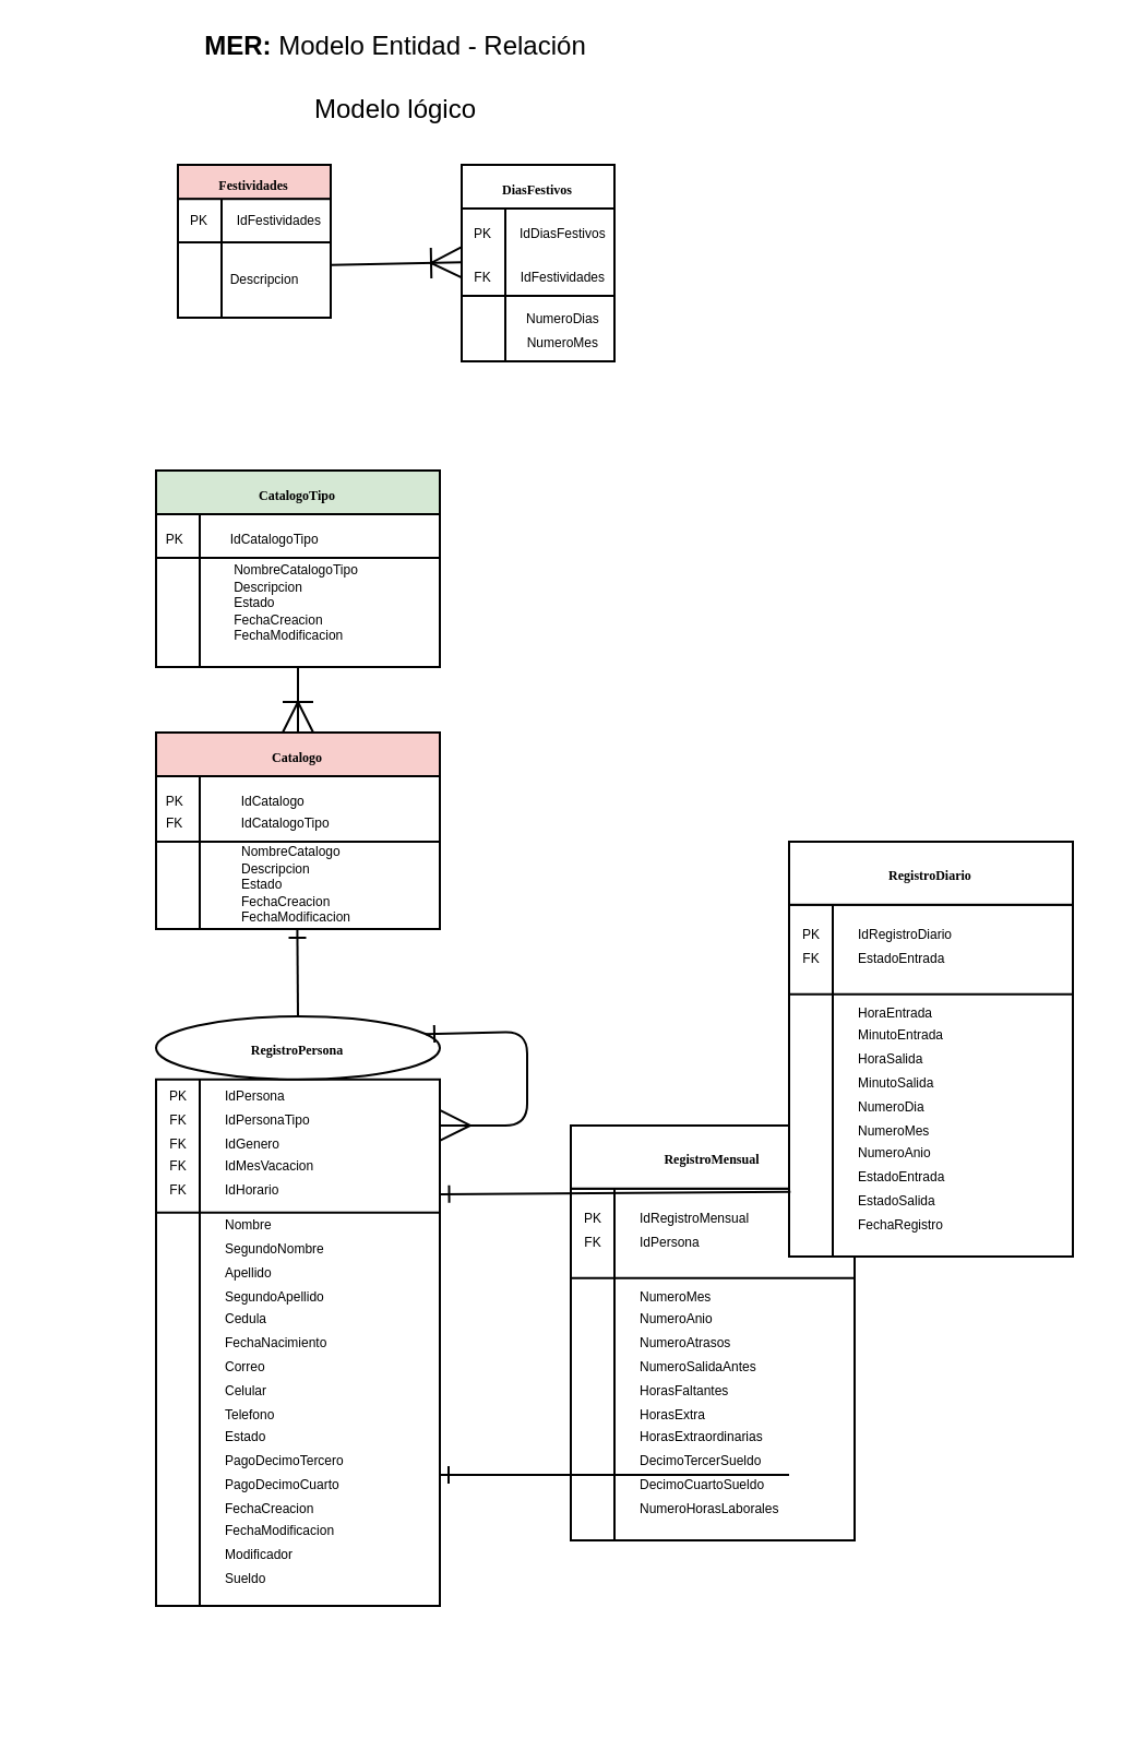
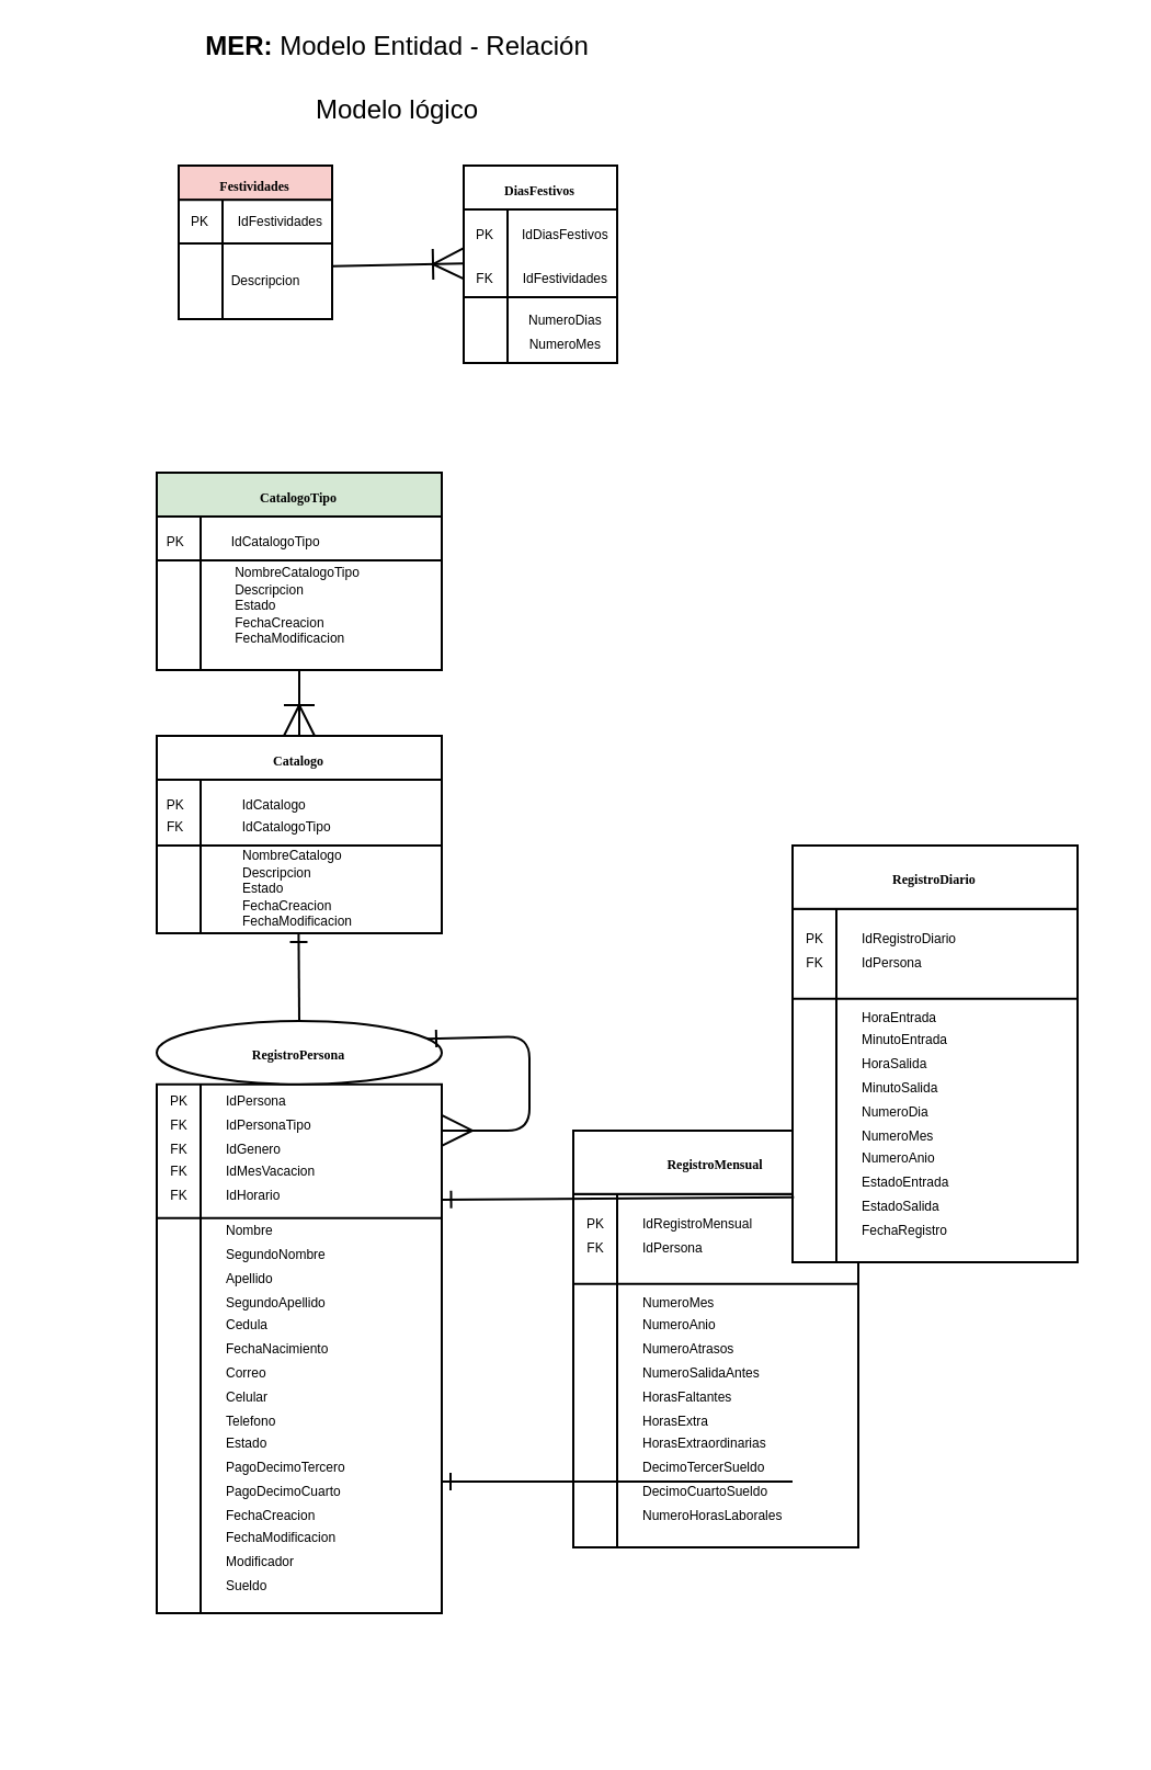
- <mxCell id="32" value="&lt;font face=&quot;Comic Sans MS&quot;&gt;&lt;span style=&quot;font-size: 6px;&quot;&gt;&lt;b&gt;Catalogo&lt;/b&gt;&lt;/span&gt;&lt;/font&gt;" style="rounded=0;whiteSpace=wrap;html=1;shadow=0;movable=1;resizable=1;rotatable=1;deletable=1;editable=1;connectable=1;fillColor=#f8cecc;" parent="30" vertex="1"><mxGeometry width="130.0" height="20" as="geometry" /></mxCell>
+ <mxCell id="32" value="&lt;font face=&quot;Comic Sans MS&quot;&gt;&lt;span style=&quot;font-size: 6px;&quot;&gt;&lt;b&gt;Catalogo&lt;/b&gt;&lt;/span&gt;&lt;/font&gt;" style="rounded=0;whiteSpace=wrap;html=1;shadow=0;movable=1;resizable=1;rotatable=1;deletable=1;editable=1;connectable=1;" parent="30" vertex="1"><mxGeometry width="130.0" height="20" as="geometry" /></mxCell>
- <mxCell id="51" value="&lt;span style=&quot;font-size: 6px;&quot;&gt;&lt;br&gt;IdRegistroDiario&lt;br&gt;EstadoEntrada&lt;br&gt;&lt;/span&gt;" style="text;html=1;strokeColor=none;fillColor=none;align=left;verticalAlign=middle;whiteSpace=wrap;rounded=0;shadow=0;fontSize=9;" parent="47" vertex="1"><mxGeometry x="30.001" y="20.004" width="111.429" height="43.333" as="geometry" /></mxCell>
+ <mxCell id="51" value="&lt;span style=&quot;font-size: 6px;&quot;&gt;&lt;br&gt;IdRegistroDiario&lt;br&gt;IdPersona&lt;br&gt;&lt;/span&gt;" style="text;html=1;strokeColor=none;fillColor=none;align=left;verticalAlign=middle;whiteSpace=wrap;rounded=0;shadow=0;fontSize=9;" parent="47" vertex="1"><mxGeometry x="30.001" y="20.004" width="111.429" height="43.333" as="geometry" /></mxCell>
